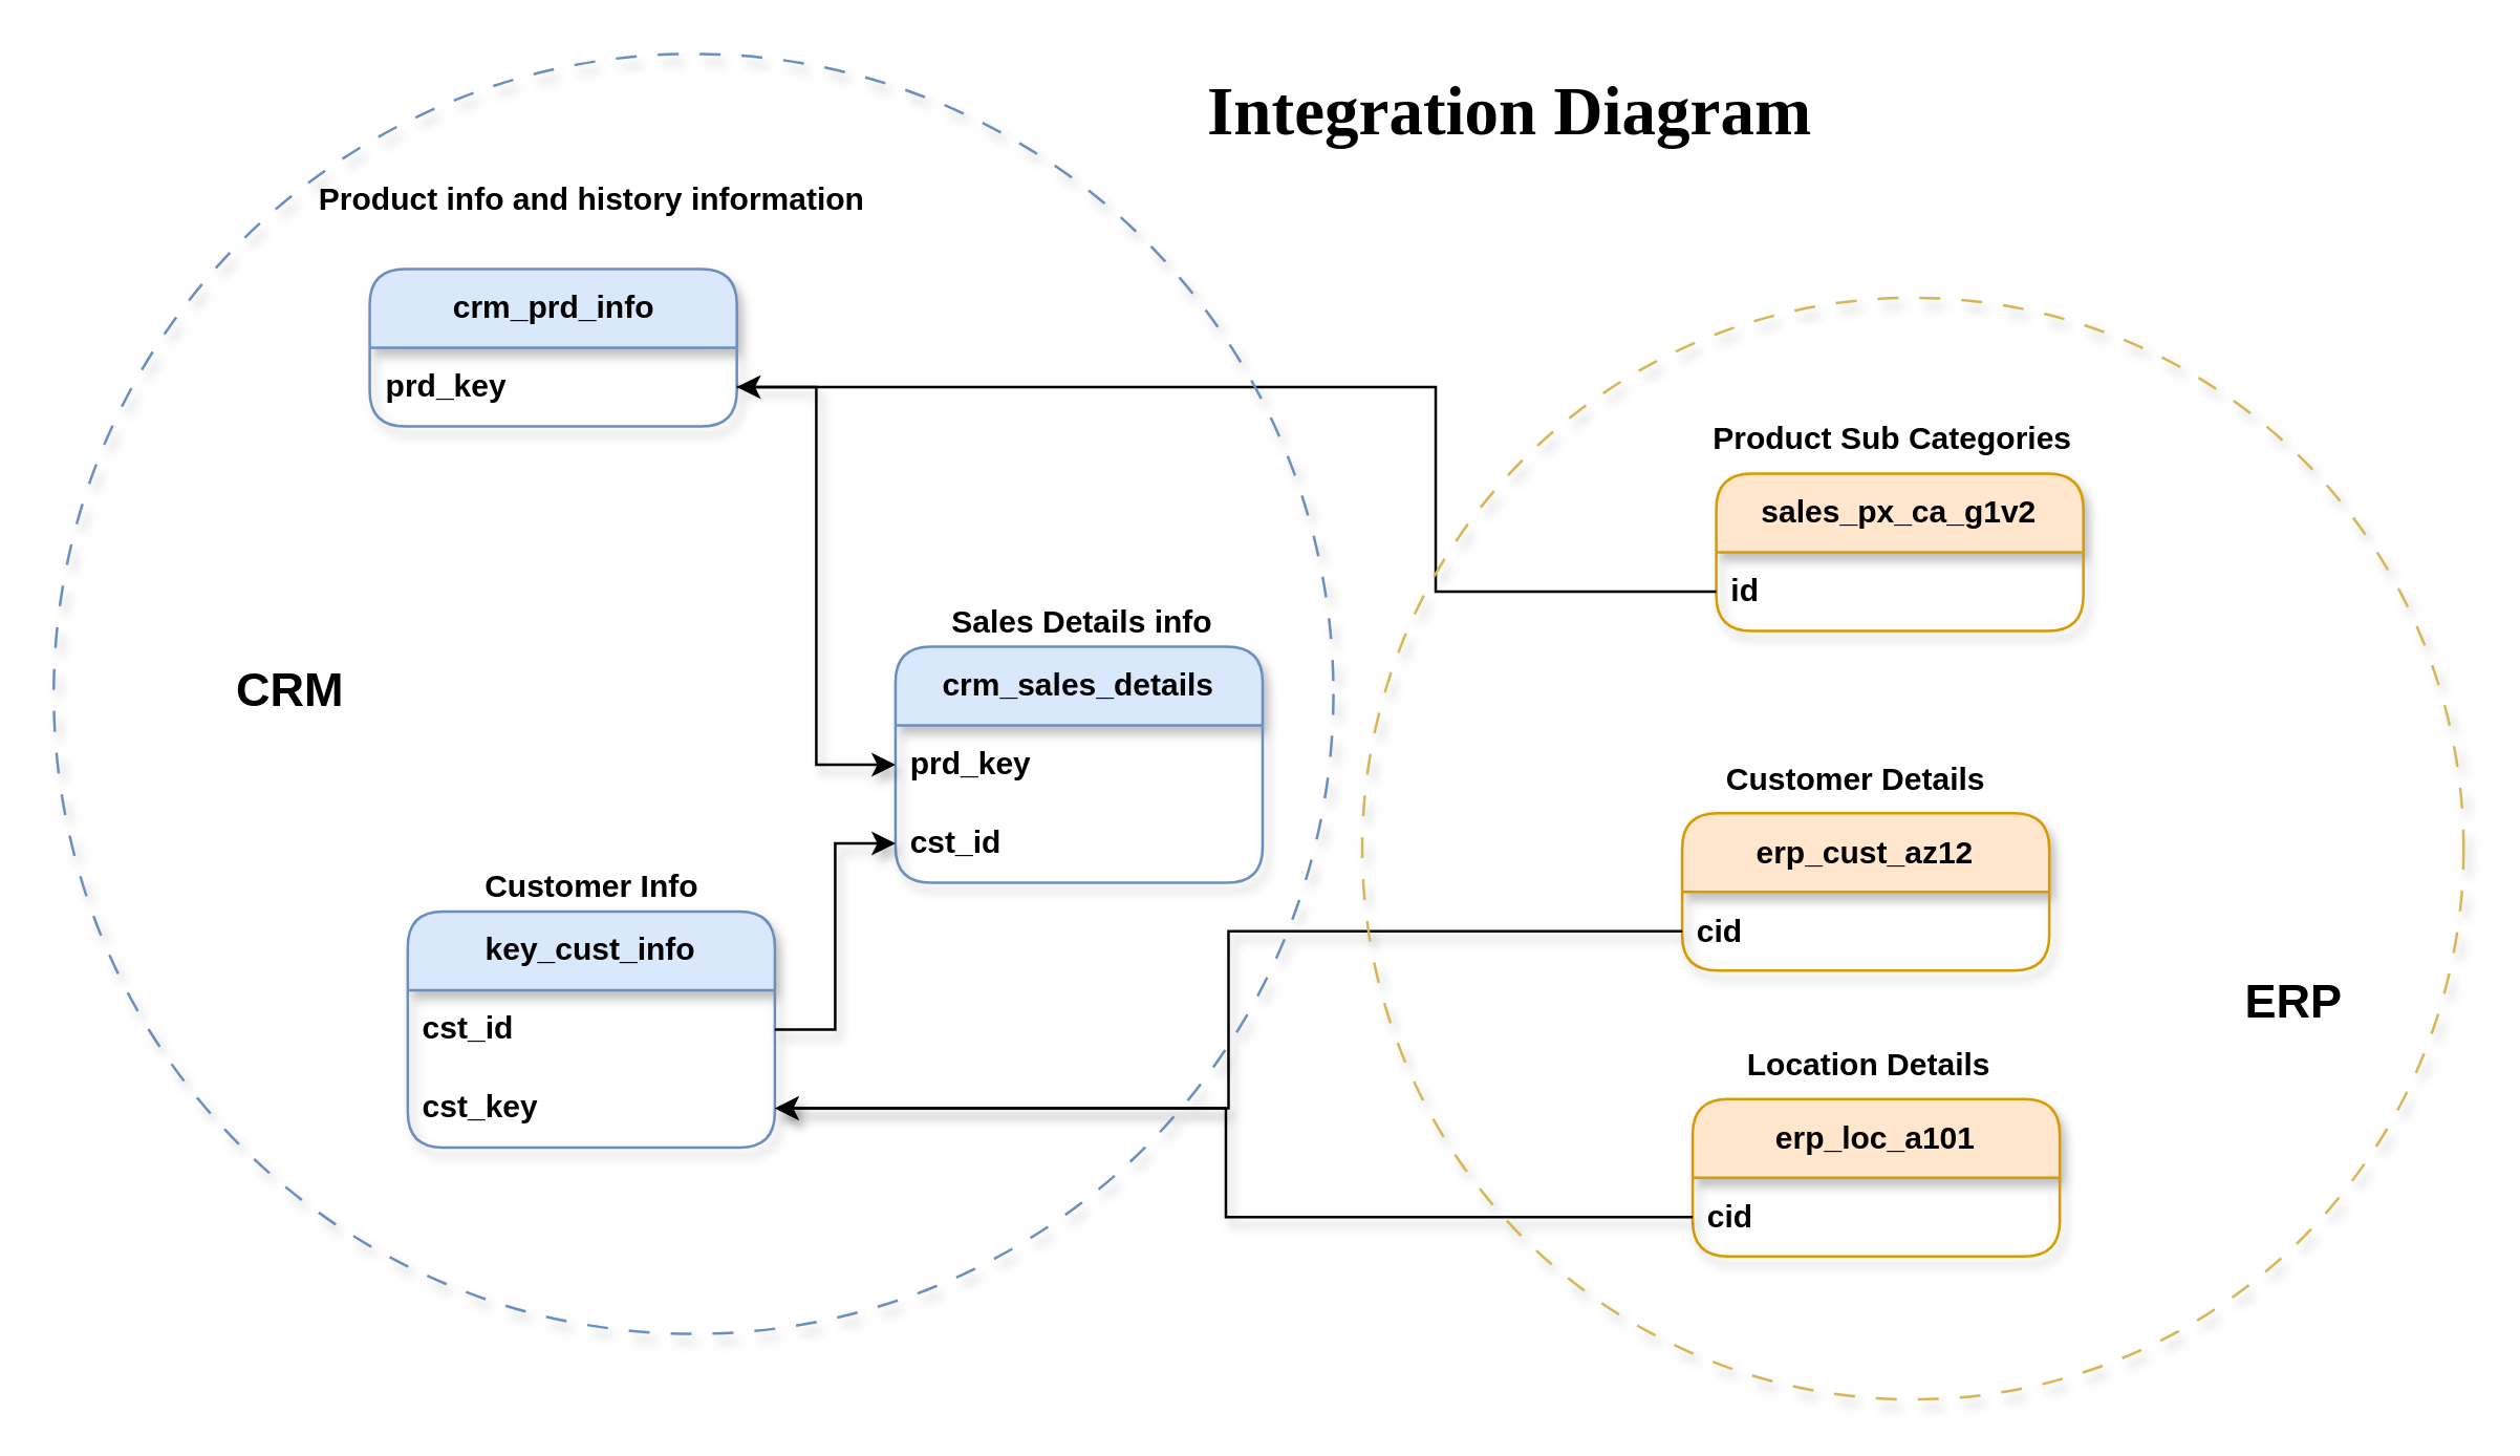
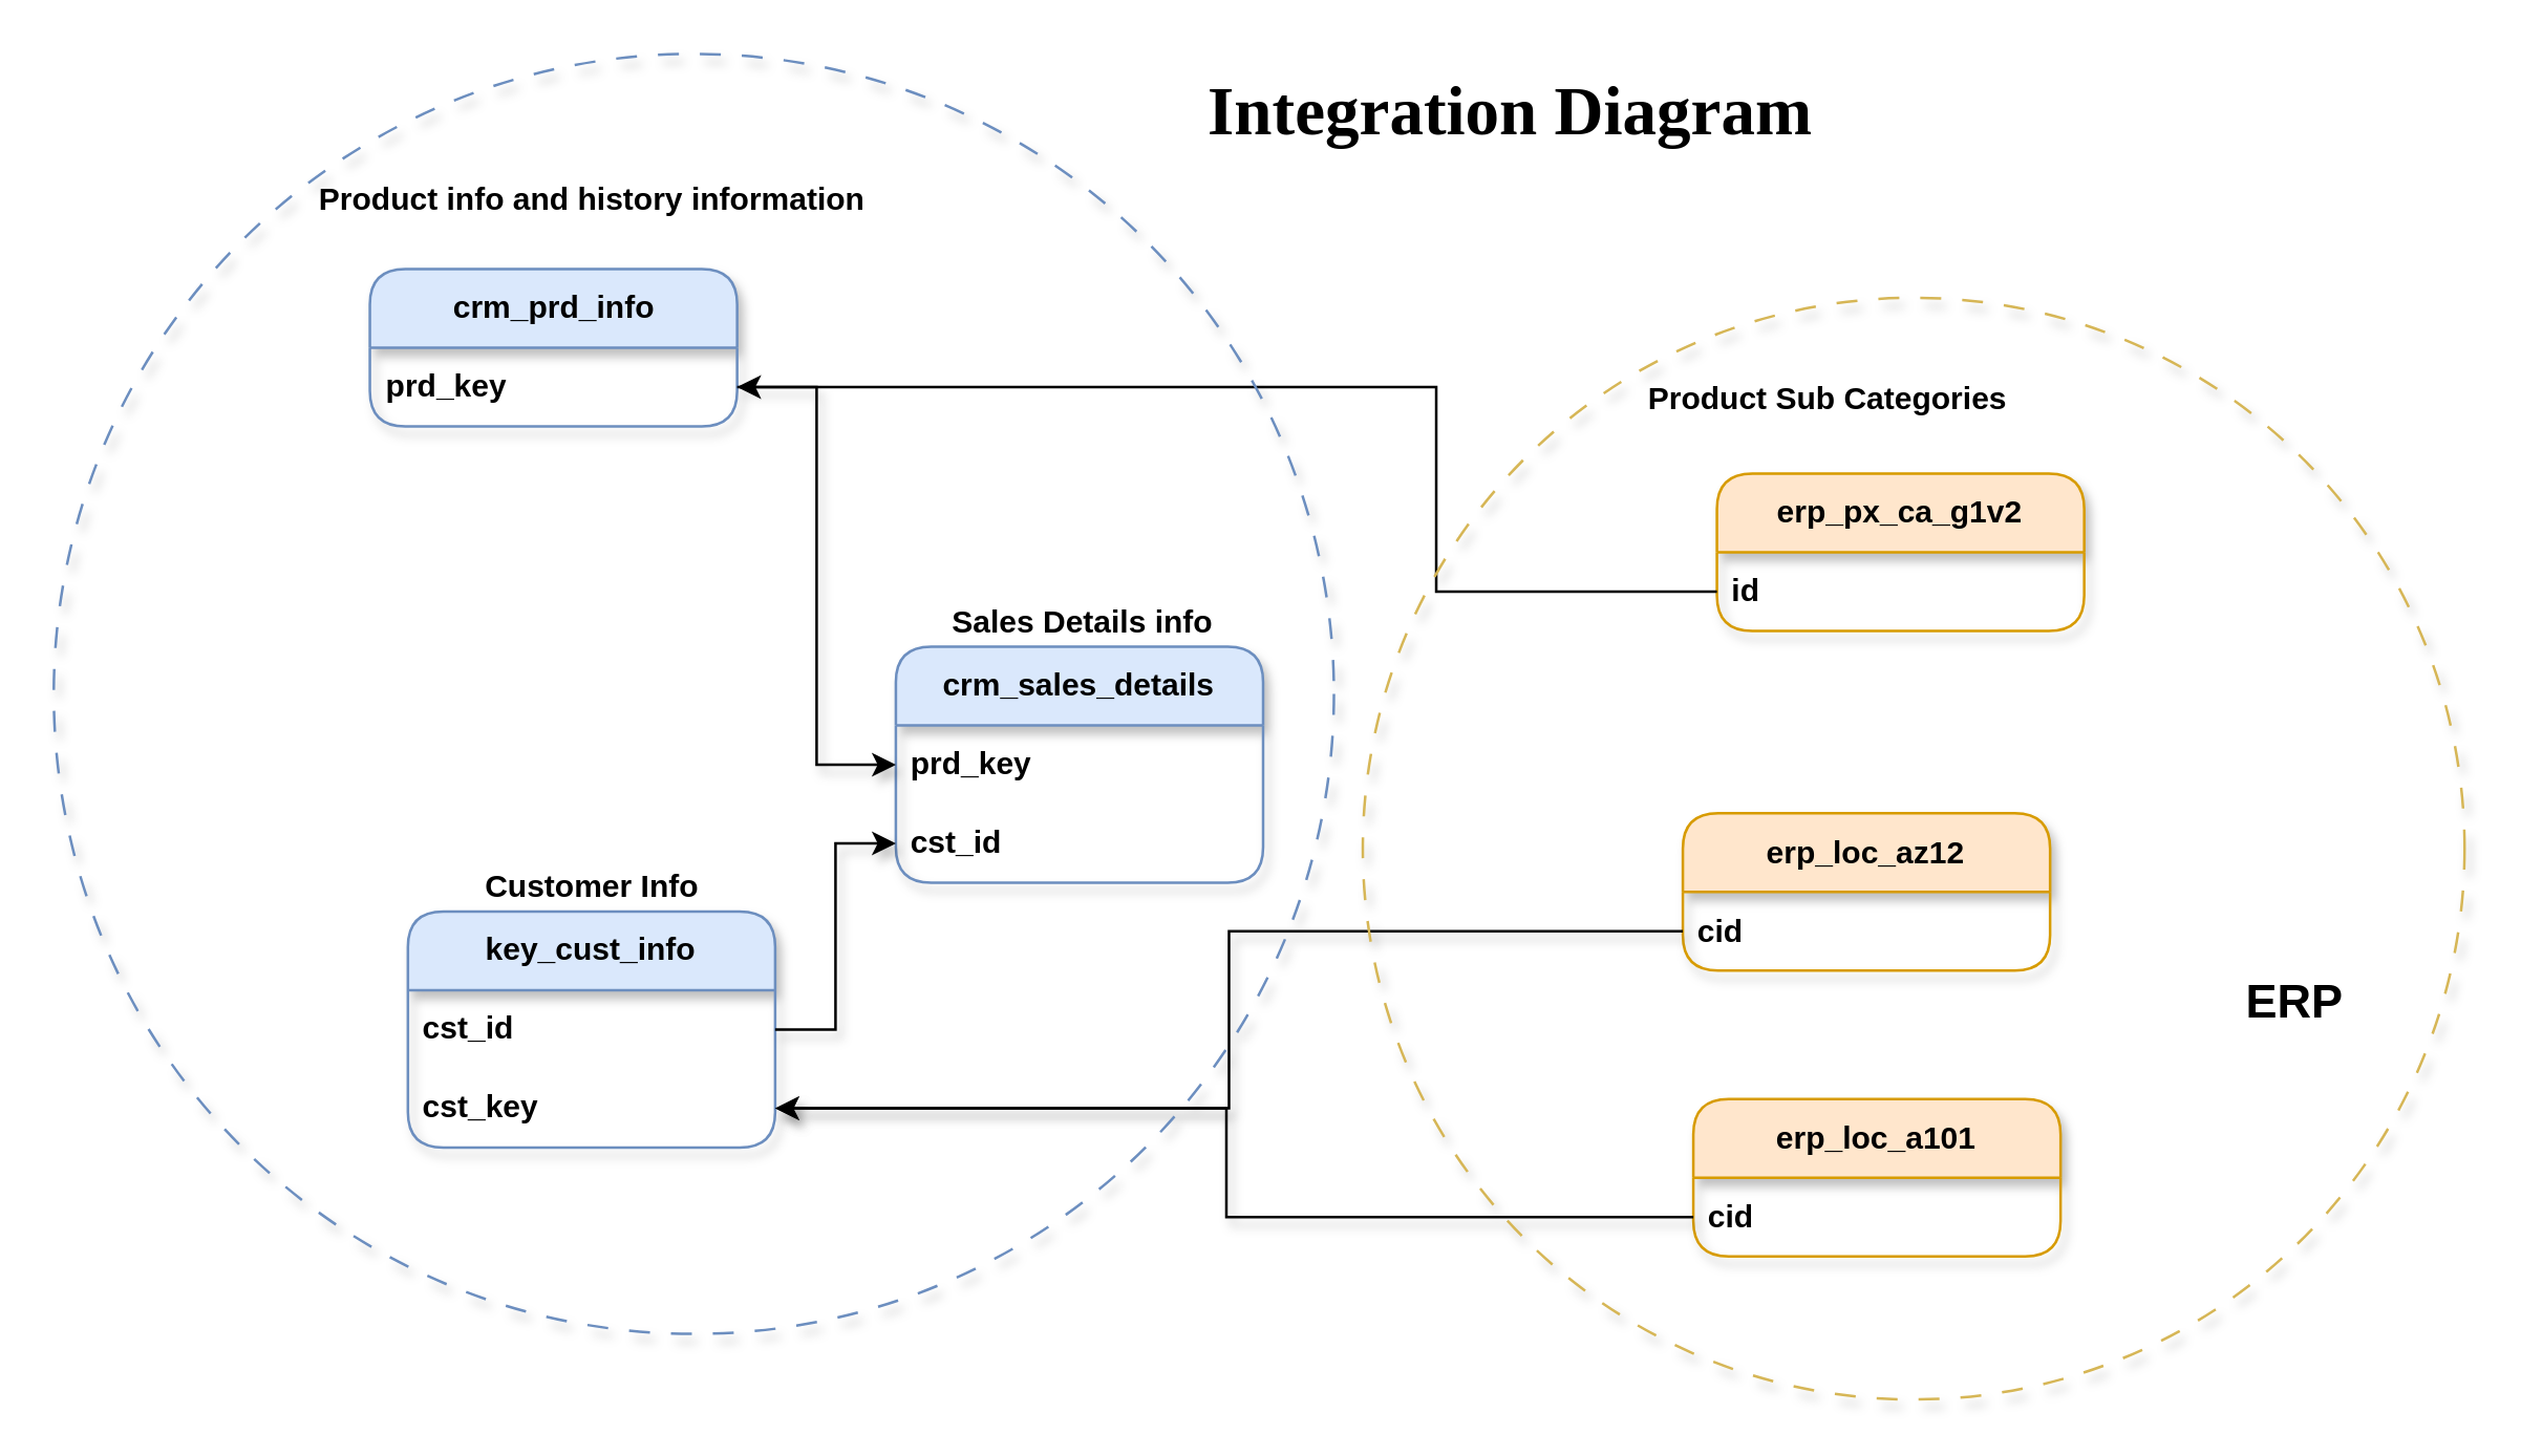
- <mxCell id="25" value="Product Sub Categories" style="text;html=1;align=center;verticalAlign=middle;resizable=0;points=[];autosize=1;strokeColor=none;fillColor=none;shadow=1;swimlaneLine=1;fontStyle=1" vertex="1" parent="1"><mxGeometry x="648" y="154" width="145" height="26" as="geometry" /></mxCell>
+ <mxCell id="25" value="Product Sub Categories" style="text;html=1;align=center;verticalAlign=middle;resizable=0;points=[];autosize=1;strokeColor=none;fillColor=none;shadow=1;swimlaneLine=1;fontStyle=1" vertex="1" parent="1"><mxGeometry x="623" y="139" width="145" height="26" as="geometry" /></mxCell>
- <mxCell id="23" value="sales_px_ca_g1v2" style="swimlane;fontStyle=1;childLayout=stackLayout;horizontal=1;startSize=30;horizontalStack=0;resizeParent=1;resizeParentMax=0;resizeLast=0;collapsible=1;marginBottom=0;whiteSpace=wrap;html=1;rounded=1;fillColor=#ffe6cc;strokeColor=#d79b00;shadow=1;swimlaneLine=1;" vertex="1" parent="1"><mxGeometry x="654" y="180" width="140" height="60" as="geometry" /></mxCell>
+ <mxCell id="23" value="erp_px_ca_g1v2" style="swimlane;fontStyle=1;childLayout=stackLayout;horizontal=1;startSize=30;horizontalStack=0;resizeParent=1;resizeParentMax=0;resizeLast=0;collapsible=1;marginBottom=0;whiteSpace=wrap;html=1;rounded=1;fillColor=#ffe6cc;strokeColor=#d79b00;shadow=1;swimlaneLine=1;" vertex="1" parent="1"><mxGeometry x="654" y="180" width="140" height="60" as="geometry" /></mxCell>
- <mxCell id="30" value="&lt;span&gt;&lt;font style=&quot;font-size: 18px;&quot;&gt;CRM&lt;/font&gt;&lt;/span&gt;" style="text;html=1;align=center;verticalAlign=middle;resizable=0;points=[];autosize=1;strokeColor=none;fillColor=none;fontStyle=1" vertex="1" parent="1"><mxGeometry x="80" y="246" width="59" height="34" as="geometry" /></mxCell>
- <mxCell id="15" value="Customer Details" style="text;html=1;align=center;verticalAlign=middle;resizable=0;points=[];autosize=1;strokeColor=none;fillColor=none;shadow=1;swimlaneLine=1;fontStyle=1" vertex="1" parent="1"><mxGeometry x="652" y="283.5" width="110" height="26" as="geometry" /></mxCell>
- <mxCell id="13" value="erp_cust_az12" style="swimlane;fontStyle=1;childLayout=stackLayout;horizontal=1;startSize=30;horizontalStack=0;resizeParent=1;resizeParentMax=0;resizeLast=0;collapsible=1;marginBottom=0;whiteSpace=wrap;html=1;rounded=1;fillColor=#ffe6cc;strokeColor=#d79b00;shadow=1;swimlaneLine=1;" vertex="1" parent="1"><mxGeometry x="641" y="309.5" width="140" height="60" as="geometry" /></mxCell>
+ <mxCell id="13" value="erp_loc_az12" style="swimlane;fontStyle=1;childLayout=stackLayout;horizontal=1;startSize=30;horizontalStack=0;resizeParent=1;resizeParentMax=0;resizeLast=0;collapsible=1;marginBottom=0;whiteSpace=wrap;html=1;rounded=1;fillColor=#ffe6cc;strokeColor=#d79b00;shadow=1;swimlaneLine=1;" vertex="1" parent="1"><mxGeometry x="641" y="309.5" width="140" height="60" as="geometry" /></mxCell>
- <mxCell id="19" value="Location Details" style="text;html=1;align=center;verticalAlign=middle;resizable=0;points=[];autosize=1;strokeColor=none;fillColor=none;shadow=1;swimlaneLine=1;fontStyle=1" vertex="1" parent="1"><mxGeometry x="660" y="392.5" width="103" height="26" as="geometry" /></mxCell>
